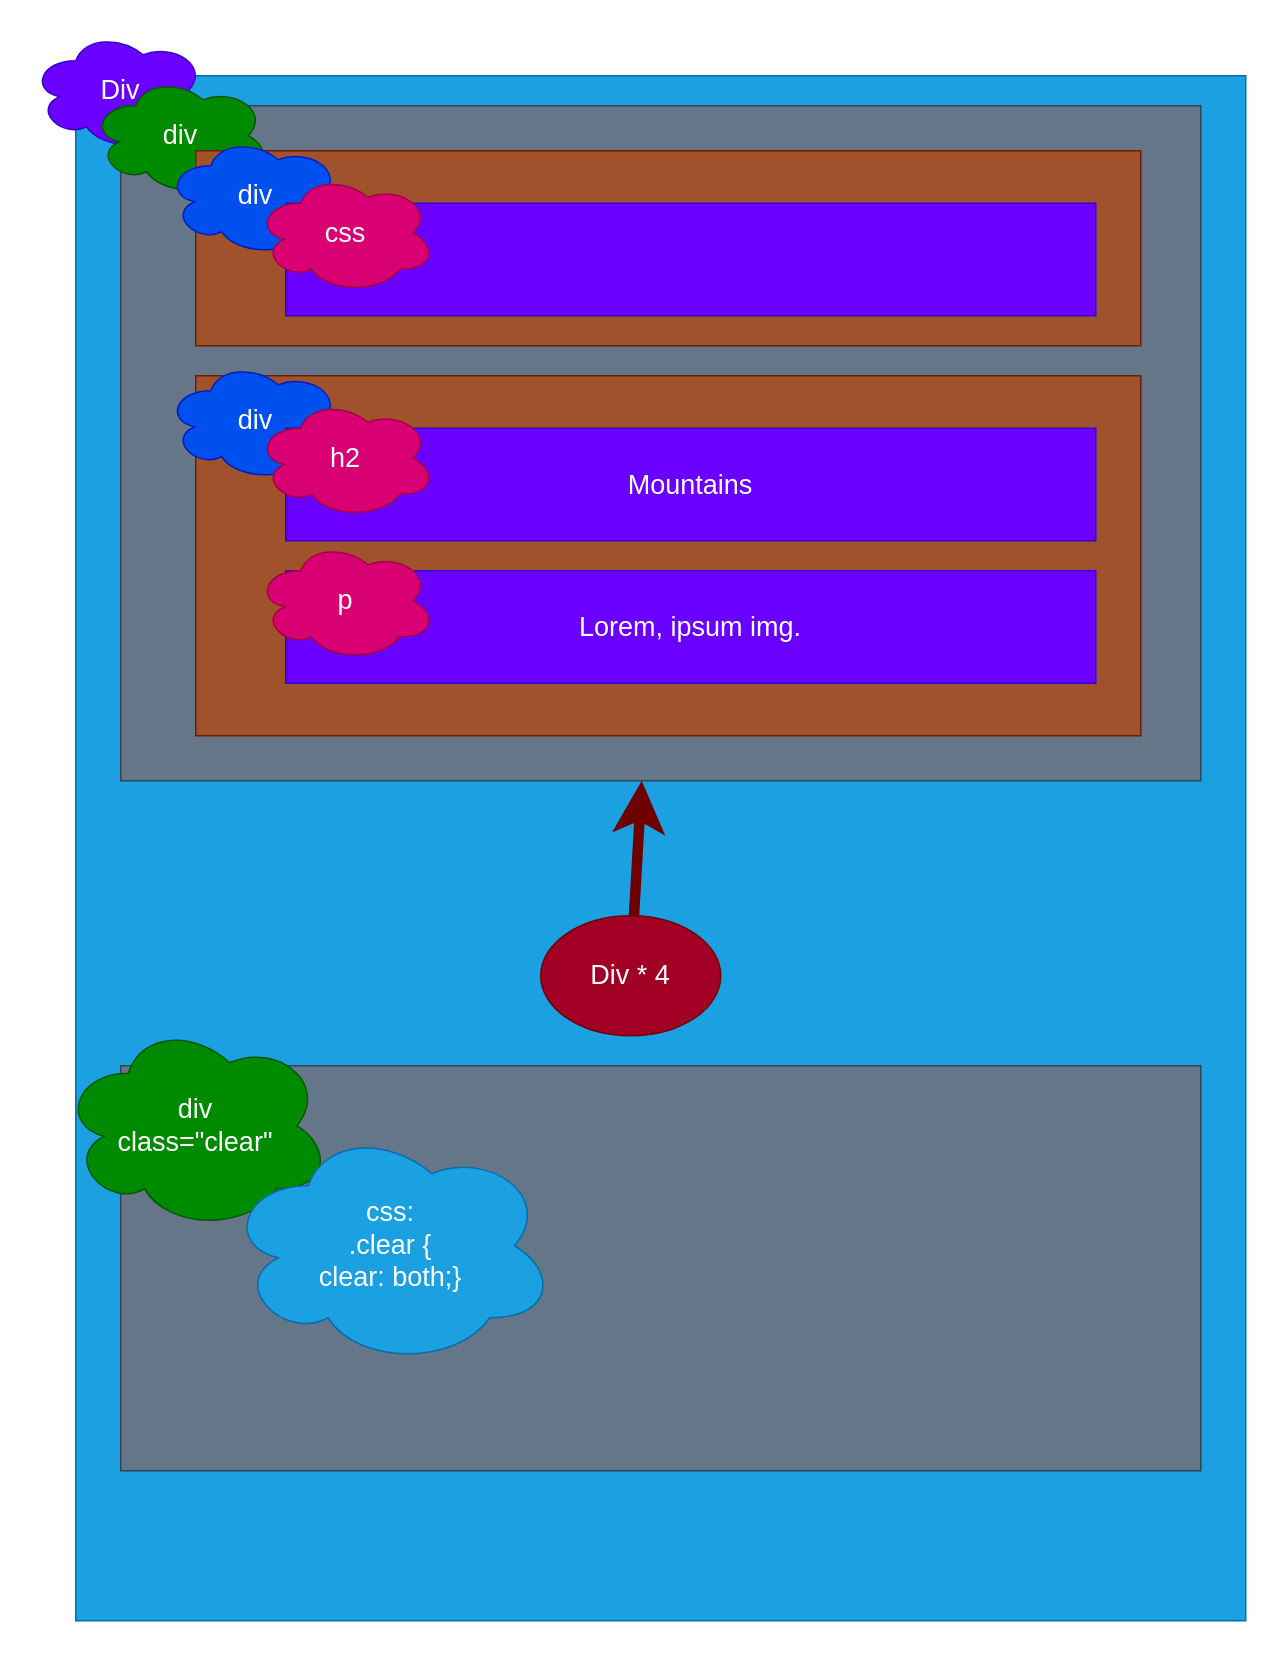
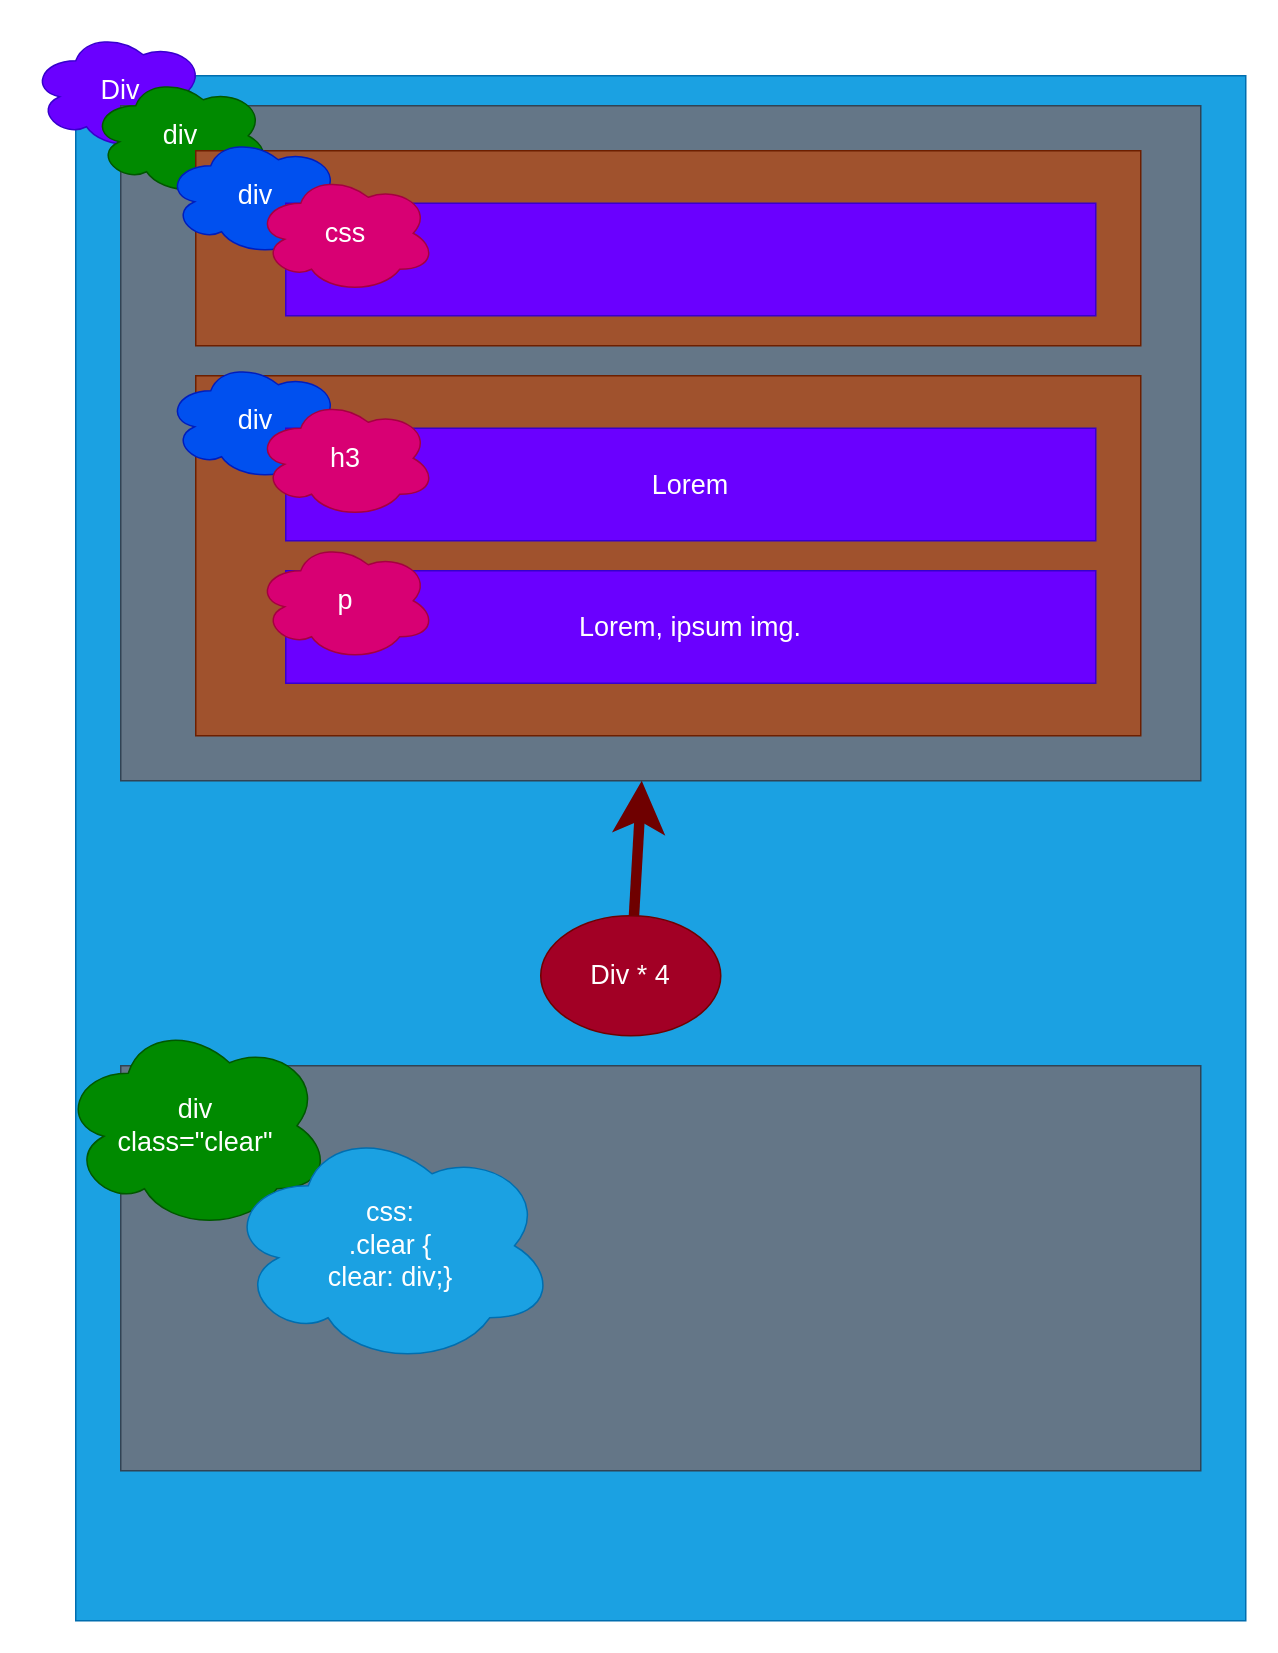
- <mxCell id="13" value="h2" style="ellipse;shape=cloud;whiteSpace=wrap;html=1;fontSize=18;fillColor=#d80073;fontColor=#ffffff;strokeColor=#A50040;" vertex="1" parent="1"><mxGeometry x="170" y="265" width="120" height="80" as="geometry" /></mxCell>
+ <mxCell id="13" value="h3" style="ellipse;shape=cloud;whiteSpace=wrap;html=1;fontSize=18;fillColor=#d80073;fontColor=#ffffff;strokeColor=#A50040;" vertex="1" parent="1"><mxGeometry x="170" y="265" width="120" height="80" as="geometry" /></mxCell>
- <mxCell id="12" value="Mountains" style="rounded=0;whiteSpace=wrap;html=1;fontSize=18;fillColor=#6a00ff;fontColor=#ffffff;strokeColor=#3700CC;" vertex="1" parent="1"><mxGeometry x="190" y="285" width="540" height="75" as="geometry" /></mxCell>
+ <mxCell id="12" value="Lorem" style="rounded=0;whiteSpace=wrap;html=1;fontSize=18;fillColor=#6a00ff;fontColor=#ffffff;strokeColor=#3700CC;" vertex="1" parent="1"><mxGeometry x="190" y="285" width="540" height="75" as="geometry" /></mxCell>
- <mxCell id="20" value="css:&lt;br&gt;.clear {&lt;br&gt;clear: both;}" style="ellipse;shape=cloud;whiteSpace=wrap;html=1;fontSize=18;fillColor=#1ba1e2;fontColor=#ffffff;strokeColor=#006EAF;" vertex="1" parent="1"><mxGeometry x="150" y="750" width="220" height="160" as="geometry" /></mxCell>
+ <mxCell id="20" value="css:&lt;br&gt;.clear {&lt;br&gt;clear: div;}" style="ellipse;shape=cloud;whiteSpace=wrap;html=1;fontSize=18;fillColor=#1ba1e2;fontColor=#ffffff;strokeColor=#006EAF;" vertex="1" parent="1"><mxGeometry x="150" y="750" width="220" height="160" as="geometry" /></mxCell>
